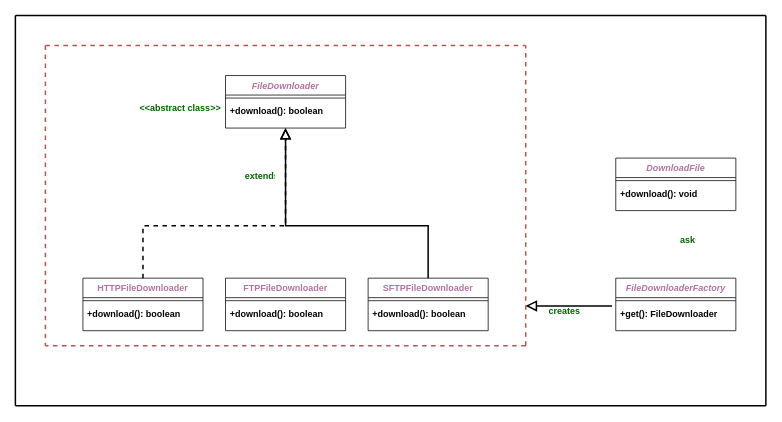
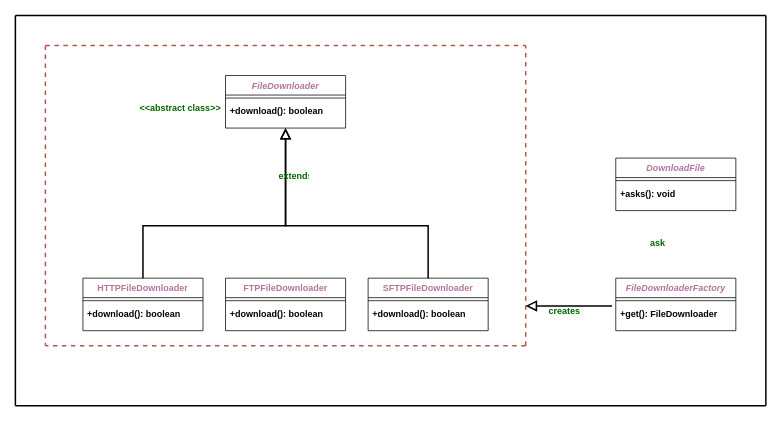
- <mxCell id="17" value="extends " style="text;align=left;verticalAlign=top;spacingLeft=4;spacingRight=4;overflow=hidden;rotatable=0;points=[[0,0.5],[1,0.5]];portConstraint=eastwest;fontStyle=1;fontColor=#006600;" vertex="1" parent="1"><mxGeometry x="320" y="220" width="50" height="26" as="geometry" /></mxCell>
+ <mxCell id="17" value="extends " style="text;align=left;verticalAlign=top;spacingLeft=4;spacingRight=4;overflow=hidden;rotatable=0;points=[[0,0.5],[1,0.5]];portConstraint=eastwest;fontStyle=1;fontColor=#006600;" vertex="1" parent="1"><mxGeometry x="365" y="220" width="50" height="26" as="geometry" /></mxCell>
- <mxCell id="29" value="+download(): void " style="text;align=left;verticalAlign=top;spacingLeft=4;spacingRight=4;overflow=hidden;rotatable=0;points=[[0,0.5],[1,0.5]];portConstraint=eastwest;fontStyle=1" vertex="1" parent="27"><mxGeometry y="34" width="160" height="26" as="geometry" /></mxCell>
+ <mxCell id="29" value="+asks(): void " style="text;align=left;verticalAlign=top;spacingLeft=4;spacingRight=4;overflow=hidden;rotatable=0;points=[[0,0.5],[1,0.5]];portConstraint=eastwest;fontStyle=1" vertex="1" parent="27"><mxGeometry y="34" width="160" height="26" as="geometry" /></mxCell>
- <mxCell id="8" value="" style="endArrow=block;endSize=10;endFill=0;shadow=0;strokeWidth=2;rounded=0;edgeStyle=elbowEdgeStyle;elbow=vertical;exitX=0.5;exitY=0;exitDx=0;exitDy=0;dashed=1;" parent="1" source="5" target="2" edge="1"><mxGeometry width="160" relative="1" as="geometry"><mxPoint x="180" y="223" as="sourcePoint" /><mxPoint x="180" y="223" as="targetPoint" /><Array as="points"><mxPoint x="280" y="300" /><mxPoint x="230" y="300" /></Array></mxGeometry></mxCell>
+ <mxCell id="8" value="" style="endArrow=block;endSize=10;endFill=0;shadow=0;strokeWidth=2;rounded=0;edgeStyle=elbowEdgeStyle;elbow=vertical;exitX=0.5;exitY=0;exitDx=0;exitDy=0;" parent="1" source="5" target="2" edge="1"><mxGeometry width="160" relative="1" as="geometry"><mxPoint x="180" y="223" as="sourcePoint" /><mxPoint x="180" y="223" as="targetPoint" /><Array as="points"><mxPoint x="280" y="300" /><mxPoint x="230" y="300" /></Array></mxGeometry></mxCell>
- <mxCell id="30" value="asks" style="text;align=left;verticalAlign=top;spacingLeft=4;spacingRight=4;overflow=hidden;rotatable=0;points=[[0,0.5],[1,0.5]];portConstraint=eastwest;fontStyle=1;fontColor=#006600;" vertex="1" parent="1"><mxGeometry x="900" y="305" width="30" height="26" as="geometry" /></mxCell>
+ <mxCell id="30" value="asks" style="text;align=left;verticalAlign=top;spacingLeft=4;spacingRight=4;overflow=hidden;rotatable=0;points=[[0,0.5],[1,0.5]];portConstraint=eastwest;fontStyle=1;fontColor=#006600;" vertex="1" parent="1"><mxGeometry x="860" y="310" width="30" height="26" as="geometry" /></mxCell>
